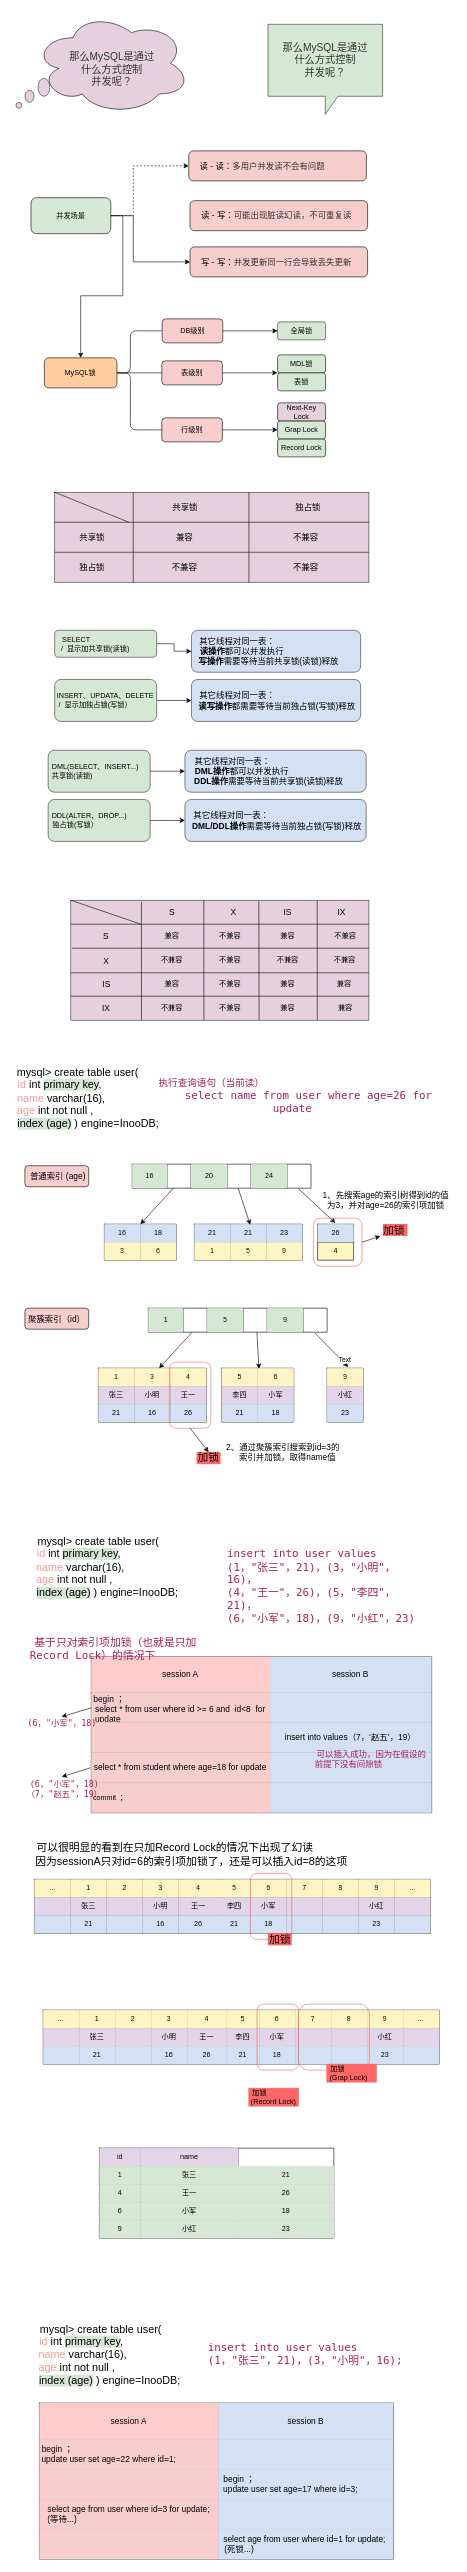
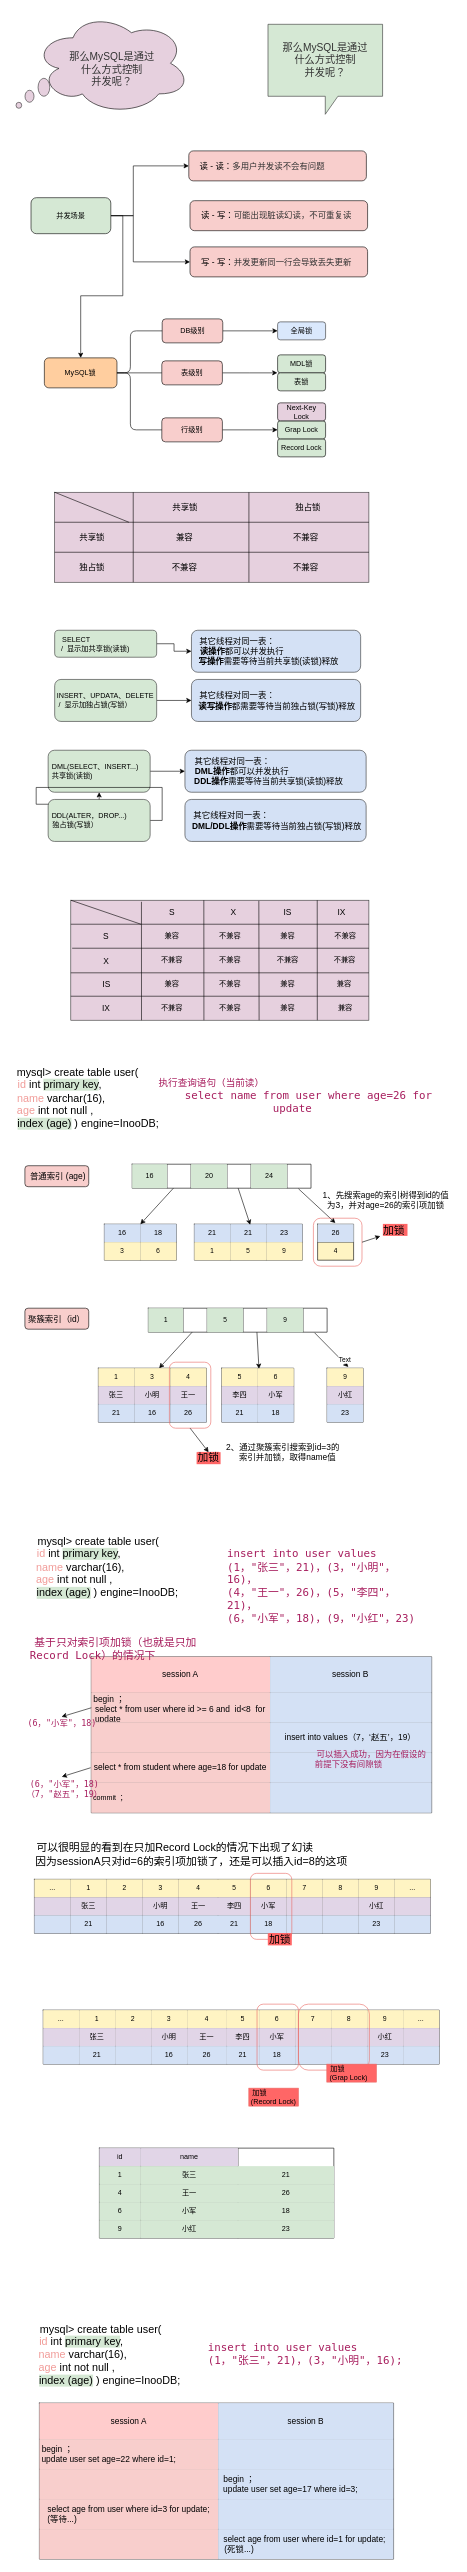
- <mxCell id="3" style="edgeStyle=orthogonalEdgeStyle;rounded=0;orthogonalLoop=1;jettySize=auto;html=1;exitX=1;exitY=0.5;exitDx=0;exitDy=0;entryX=0;entryY=0.5;entryDx=0;entryDy=0;dashed=1;" parent="1" source="6" target="7" edge="1"><mxGeometry relative="1" as="geometry"><Array as="points"><mxPoint x="221.5" y="359" /><mxPoint x="221.5" y="276" /></Array></mxGeometry></mxCell>
+ <mxCell id="3" style="edgeStyle=orthogonalEdgeStyle;rounded=0;orthogonalLoop=1;jettySize=auto;html=1;exitX=1;exitY=0.5;exitDx=0;exitDy=0;entryX=0;entryY=0.5;entryDx=0;entryDy=0;" parent="1" source="6" target="7" edge="1"><mxGeometry relative="1" as="geometry"><Array as="points"><mxPoint x="221.5" y="359" /><mxPoint x="221.5" y="276" /></Array></mxGeometry></mxCell>
- <mxCell id="11" value="全局锁" style="rounded=1;whiteSpace=wrap;html=1;fillColor=#D5E8D4;strokeColor=#333333;" parent="1" vertex="1"><mxGeometry x="462" y="536" width="80" height="30" as="geometry" /></mxCell>
+ <mxCell id="11" value="全局锁" style="rounded=1;whiteSpace=wrap;html=1;fillColor=#dae8fc;strokeColor=#333333;" parent="1" vertex="1"><mxGeometry x="462" y="536" width="80" height="30" as="geometry" /></mxCell>
- <mxCell id="54" style="edgeStyle=orthogonalEdgeStyle;rounded=0;orthogonalLoop=1;jettySize=auto;html=1;exitX=1;exitY=0.5;exitDx=0;exitDy=0;entryX=0;entryY=0.5;entryDx=0;entryDy=0;" parent="1" source="55" target="56" edge="1"><mxGeometry relative="1" as="geometry"><mxPoint x="419.56" y="1367" as="targetPoint" /></mxGeometry></mxCell>
+ <mxCell id="54" style="edgeStyle=orthogonalEdgeStyle;rounded=0;orthogonalLoop=1;jettySize=auto;html=1;exitX=1;exitY=0.5;exitDx=0;exitDy=0;" parent="1" source="55" target="52" edge="1"><mxGeometry relative="1" as="geometry"><mxPoint x="419.56" y="1367" as="targetPoint" /></mxGeometry></mxCell>
